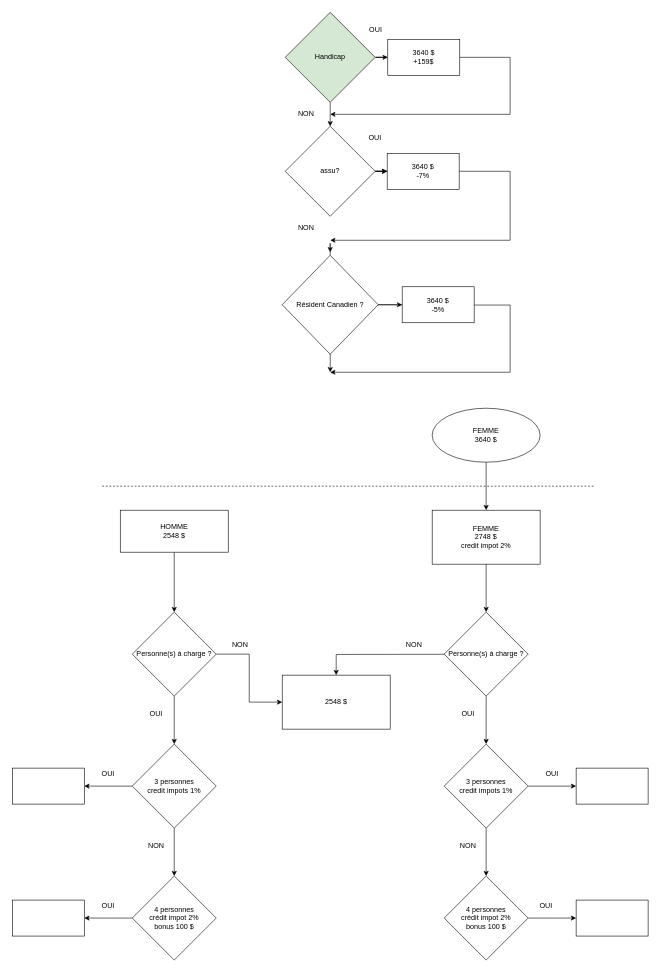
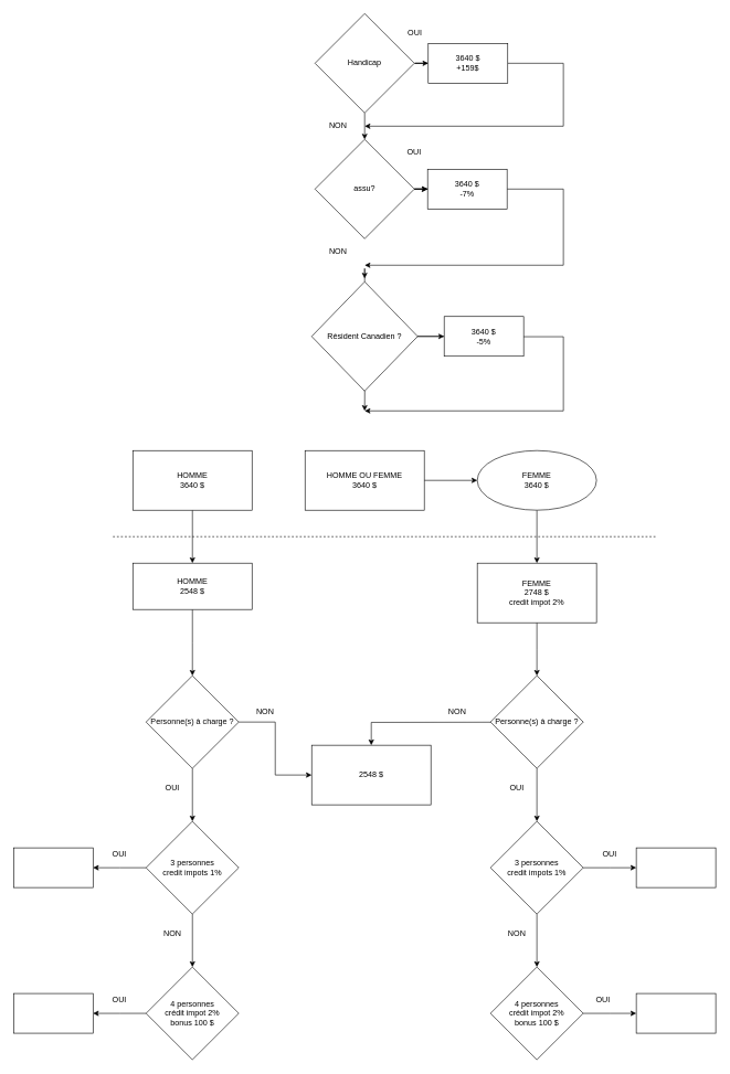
- <mxCell id="44" value="Handicap" style="rhombus;whiteSpace=wrap;html=1;fillColor=#d5e8d4;" vertex="1" parent="1"><mxGeometry x="475" y="20" width="150" height="150" as="geometry" /></mxCell>
+ <mxCell id="44" value="Handicap" style="rhombus;whiteSpace=wrap;html=1;" vertex="1" parent="1"><mxGeometry x="475" y="20" width="150" height="150" as="geometry" /></mxCell>
+ <mxCell id="11" value="HOMME&lt;br&gt;3640 $" style="rounded=0;whiteSpace=wrap;html=1;" vertex="1" parent="1"><mxGeometry x="200" y="680" width="180" height="90" as="geometry" /></mxCell>
+ <mxCell id="3" value="HOMME OU FEMME&lt;br&gt;3640 $" style="rounded=0;whiteSpace=wrap;html=1;" vertex="1" parent="1"><mxGeometry x="460" y="680" width="180" height="90" as="geometry" /></mxCell>
+ <mxCell id="2" value="" style="edgeStyle=orthogonalEdgeStyle;rounded=0;orthogonalLoop=1;jettySize=auto;html=1;" edge="1" parent="1" source="3" target="5"><mxGeometry relative="1" as="geometry" /></mxCell>
+ <mxCell id="10" value="" style="edgeStyle=orthogonalEdgeStyle;rounded=0;orthogonalLoop=1;jettySize=auto;html=1;" edge="1" parent="1" source="11" target="13"><mxGeometry relative="1" as="geometry" /></mxCell>
